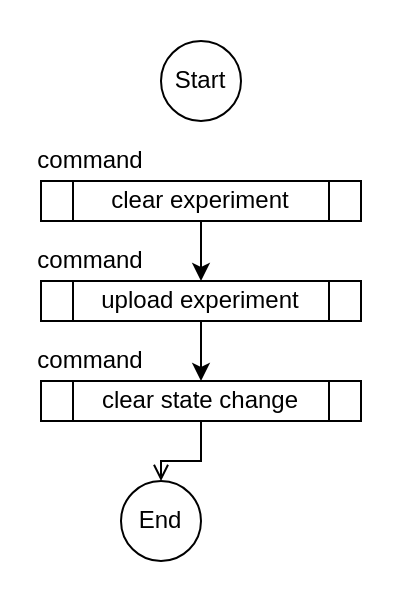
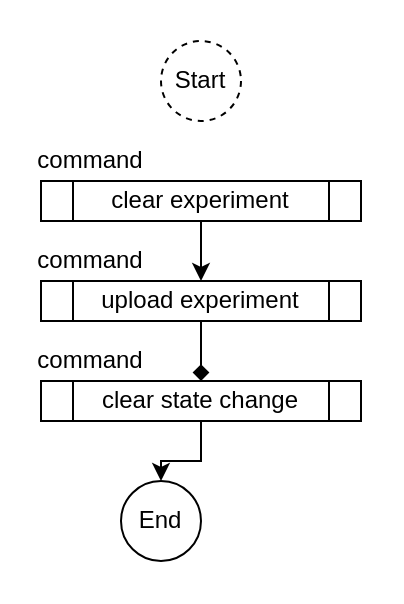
- <mxCell id="2" value="Start" style="ellipse;whiteSpace=wrap;html=1;aspect=fixed;" vertex="1" parent="1"><mxGeometry x="80" y="20" width="40" height="40" as="geometry" /></mxCell>
+ <mxCell id="2" value="Start" style="ellipse;whiteSpace=wrap;html=1;aspect=fixed;dashed=1;" vertex="1" parent="1"><mxGeometry x="80" y="20" width="40" height="40" as="geometry" /></mxCell>
- <mxCell id="6" style="edgeStyle=orthogonalEdgeStyle;rounded=0;orthogonalLoop=1;jettySize=auto;html=1;entryX=0.5;entryY=0;entryDx=0;entryDy=0;" edge="1" parent="1" source="7" target="10"><mxGeometry relative="1" as="geometry" /></mxCell>
+ <mxCell id="6" style="edgeStyle=orthogonalEdgeStyle;rounded=0;orthogonalLoop=1;jettySize=auto;html=1;entryX=0.5;entryY=0;entryDx=0;entryDy=0;endArrow=diamond;" edge="1" parent="1" source="7" target="10"><mxGeometry relative="1" as="geometry" /></mxCell>
- <mxCell id="9" style="edgeStyle=orthogonalEdgeStyle;rounded=0;orthogonalLoop=1;jettySize=auto;html=1;entryX=0.5;entryY=0;entryDx=0;entryDy=0;endArrow=open;" edge="1" parent="1" source="10" target="12"><mxGeometry relative="1" as="geometry" /></mxCell>
+ <mxCell id="9" style="edgeStyle=orthogonalEdgeStyle;rounded=0;orthogonalLoop=1;jettySize=auto;html=1;entryX=0.5;entryY=0;entryDx=0;entryDy=0;" edge="1" parent="1" source="10" target="12"><mxGeometry relative="1" as="geometry" /></mxCell>
